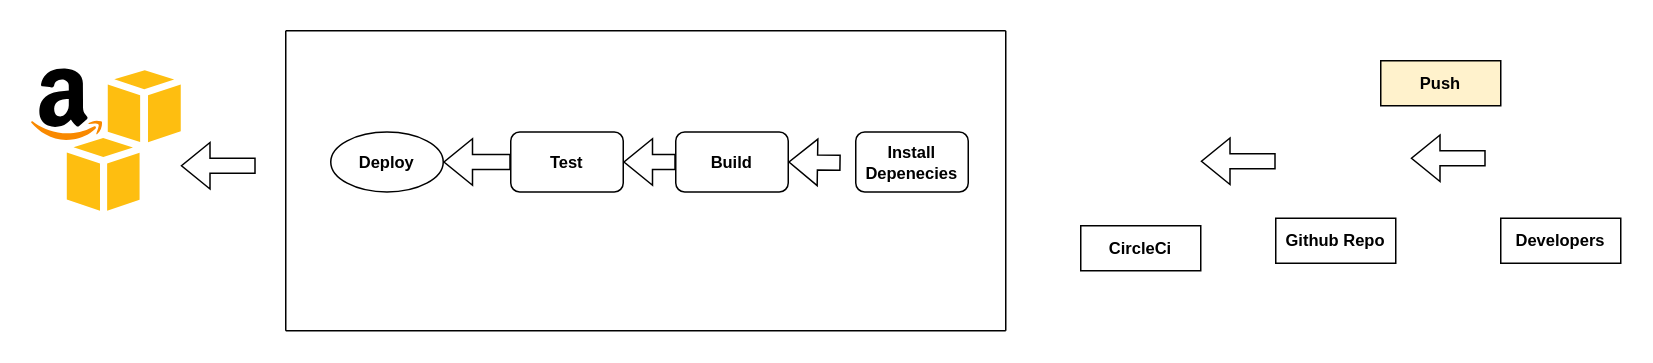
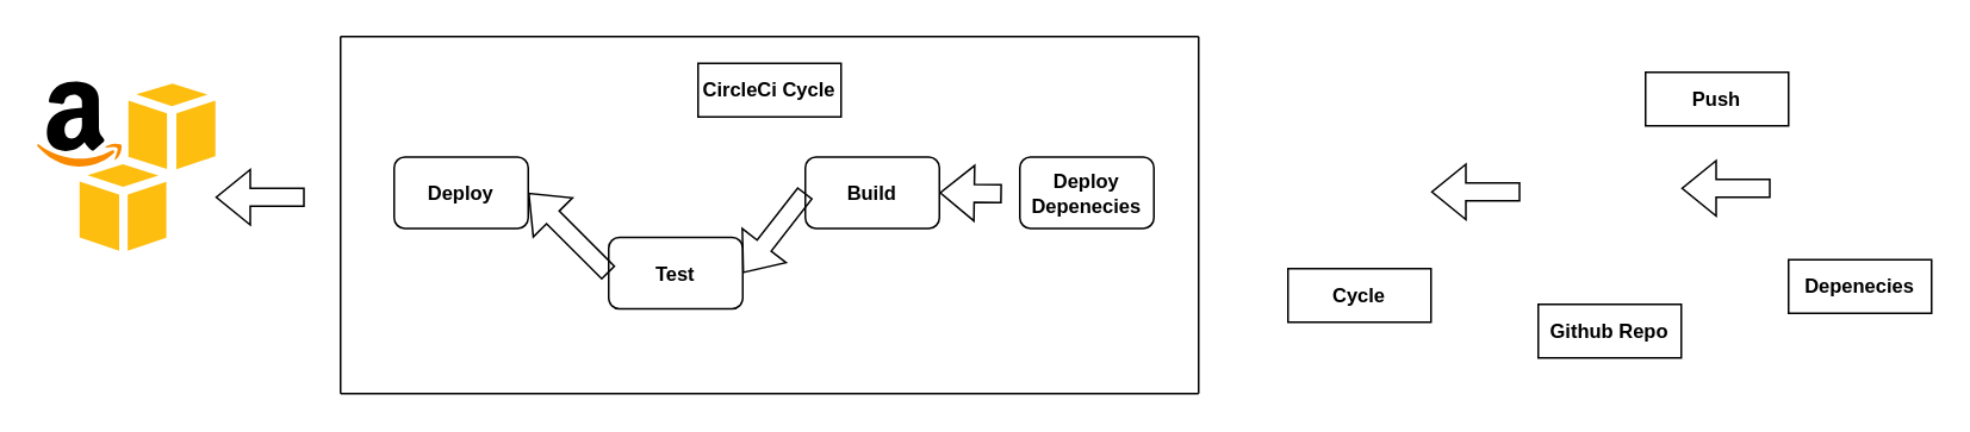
+ <mxCell id="24" value="&lt;b&gt;CircleCi Cycle&lt;/b&gt;" style="rounded=0;whiteSpace=wrap;html=1;fontSize=11;" vertex="1" parent="1"><mxGeometry x="390" y="35" width="80" height="30" as="geometry" /></mxCell>
- <mxCell id="6" value="&lt;b&gt;Push&lt;/b&gt;" style="rounded=0;whiteSpace=wrap;html=1;fontSize=11;fillColor=#fff2cc;" vertex="1" parent="1"><mxGeometry x="920" y="40" width="80" height="30" as="geometry" /></mxCell>
+ <mxCell id="6" value="&lt;b&gt;Push&lt;/b&gt;" style="rounded=0;whiteSpace=wrap;html=1;fontSize=11;" vertex="1" parent="1"><mxGeometry x="920" y="40" width="80" height="30" as="geometry" /></mxCell>
- <mxCell id="16" value="&lt;b&gt;Deploy&lt;/b&gt;" style="ellipse;whiteSpace=wrap;html=1;fontSize=11;" vertex="1" parent="1"><mxGeometry x="220" y="87.5" width="75" height="40" as="geometry" /></mxCell>
+ <mxCell id="16" value="&lt;b&gt;Deploy&lt;/b&gt;" style="rounded=1;whiteSpace=wrap;html=1;fontSize=11;" vertex="1" parent="1"><mxGeometry x="220" y="87.5" width="75" height="40" as="geometry" /></mxCell>
- <mxCell id="15" value="&lt;b&gt;Test&lt;/b&gt;" style="rounded=1;whiteSpace=wrap;html=1;fontSize=11;" vertex="1" parent="1"><mxGeometry x="340" y="87.5" width="75" height="40" as="geometry" /></mxCell>
+ <mxCell id="15" value="&lt;b&gt;Test&lt;/b&gt;" style="rounded=1;whiteSpace=wrap;html=1;fontSize=11;" vertex="1" parent="1"><mxGeometry x="340" y="132.5" width="75" height="40" as="geometry" /></mxCell>
- <mxCell id="13" value="&lt;b&gt;Install Depenecies&lt;/b&gt;" style="rounded=1;whiteSpace=wrap;html=1;fontSize=11;" vertex="1" parent="1"><mxGeometry x="570" y="87.5" width="75" height="40" as="geometry" /></mxCell>
+ <mxCell id="13" value="&lt;b&gt;Deploy Depenecies&lt;/b&gt;" style="rounded=1;whiteSpace=wrap;html=1;fontSize=11;" vertex="1" parent="1"><mxGeometry x="570" y="87.5" width="75" height="40" as="geometry" /></mxCell>
- <mxCell id="7" value="&lt;b&gt;Github Repo&lt;/b&gt;" style="rounded=0;whiteSpace=wrap;html=1;fontSize=11;" vertex="1" parent="1"><mxGeometry x="850" y="145" width="80" height="30" as="geometry" /></mxCell>
+ <mxCell id="7" value="&lt;b&gt;Github Repo&lt;/b&gt;" style="rounded=0;whiteSpace=wrap;html=1;fontSize=11;" vertex="1" parent="1"><mxGeometry x="860" y="170" width="80" height="30" as="geometry" /></mxCell>
- <mxCell id="5" value="&lt;b&gt;Developers&lt;/b&gt;" style="rounded=0;whiteSpace=wrap;html=1;fontSize=11;" vertex="1" parent="1"><mxGeometry x="1000" y="145" width="80" height="30" as="geometry" /></mxCell>
+ <mxCell id="5" value="&lt;b&gt;Depenecies&lt;/b&gt;" style="rounded=0;whiteSpace=wrap;html=1;fontSize=11;" vertex="1" parent="1"><mxGeometry x="1000" y="145" width="80" height="30" as="geometry" /></mxCell>
- <mxCell id="22" value="&lt;b&gt;CircleCi&lt;/b&gt;" style="rounded=0;whiteSpace=wrap;html=1;fontSize=11;" vertex="1" parent="1"><mxGeometry x="720" y="150" width="80" height="30" as="geometry" /></mxCell>
+ <mxCell id="22" value="&lt;b&gt;Cycle&lt;/b&gt;" style="rounded=0;whiteSpace=wrap;html=1;fontSize=11;" vertex="1" parent="1"><mxGeometry x="720" y="150" width="80" height="30" as="geometry" /></mxCell>
